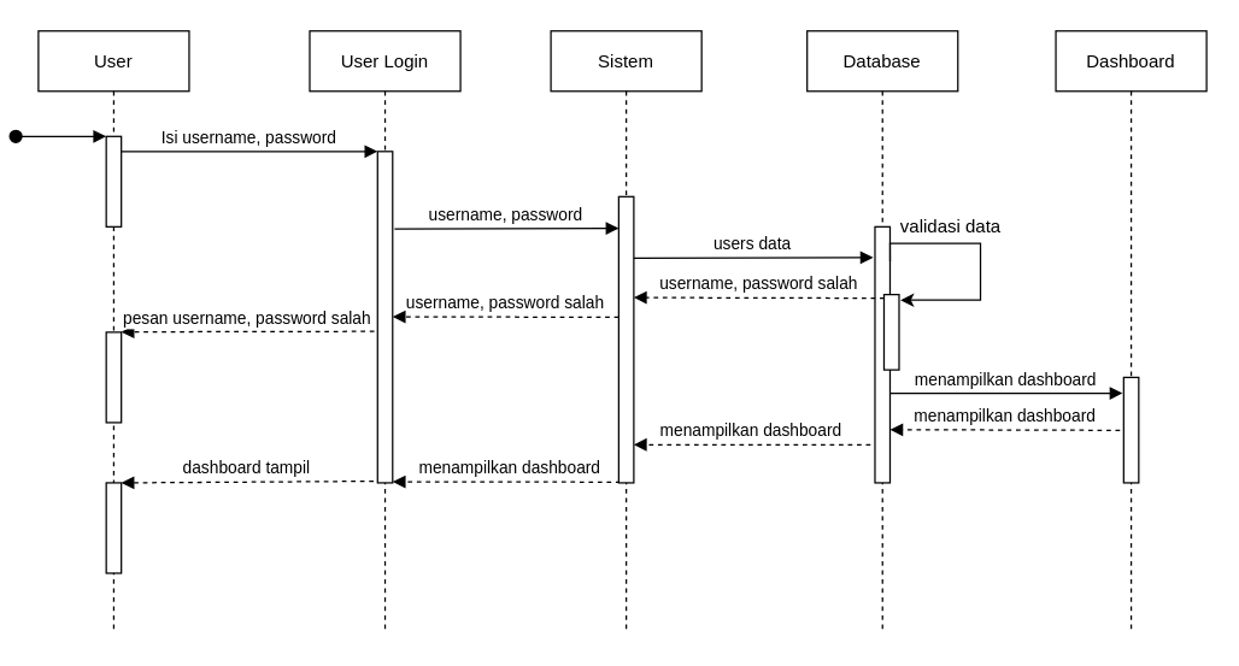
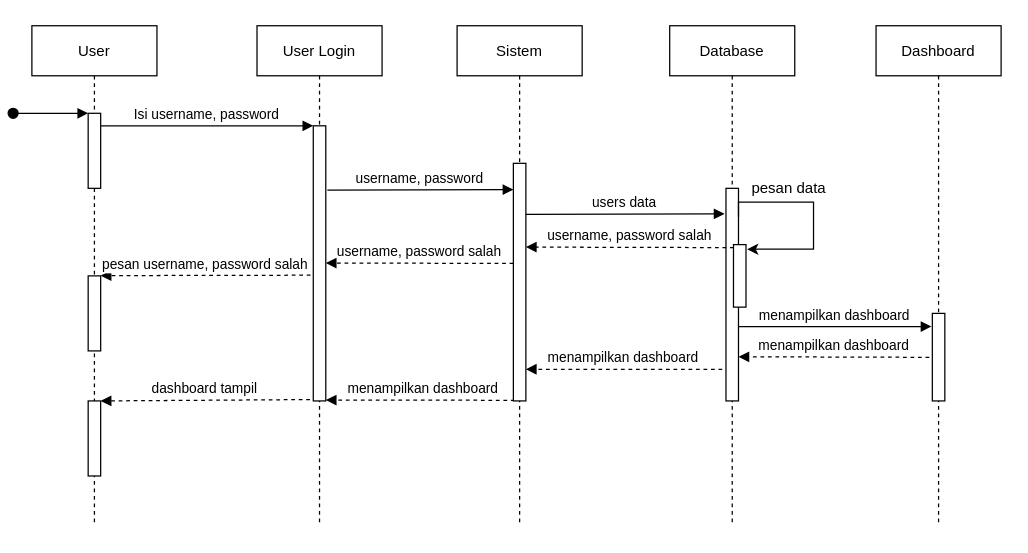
- <mxCell id="22" value="validasi data" style="text;html=1;align=center;verticalAlign=middle;resizable=0;points=[];autosize=1;strokeColor=none;fillColor=none;" parent="1" vertex="1"><mxGeometry x="585" y="140" width="80" height="20" as="geometry" /></mxCell>
+ <mxCell id="22" value="pesan data" style="text;html=1;align=center;verticalAlign=middle;resizable=0;points=[];autosize=1;strokeColor=none;fillColor=none;" parent="1" vertex="1"><mxGeometry x="585" y="140" width="80" height="20" as="geometry" /></mxCell>
